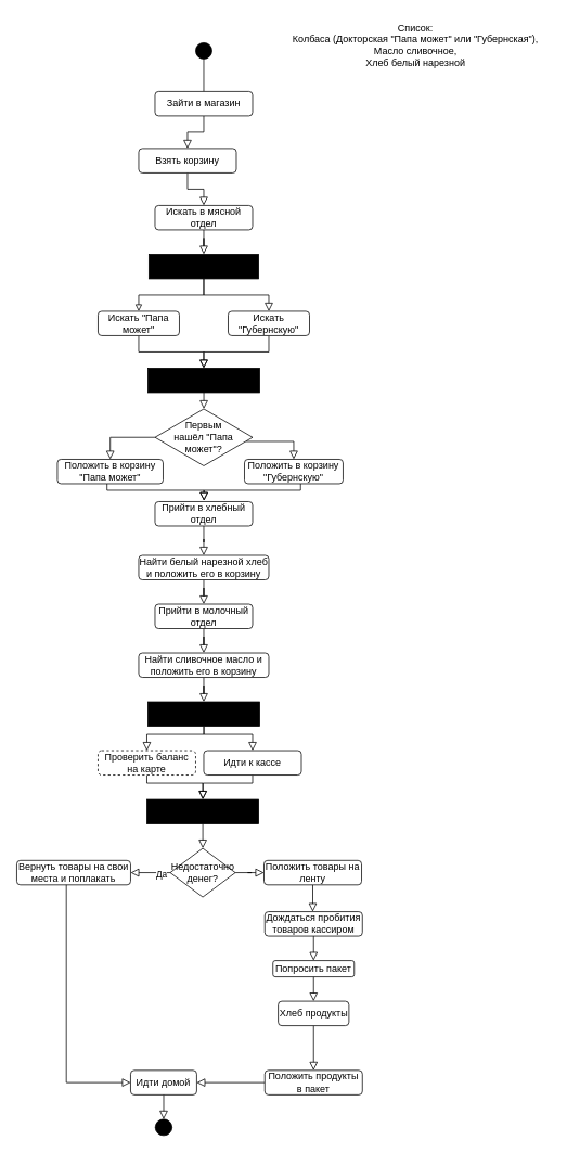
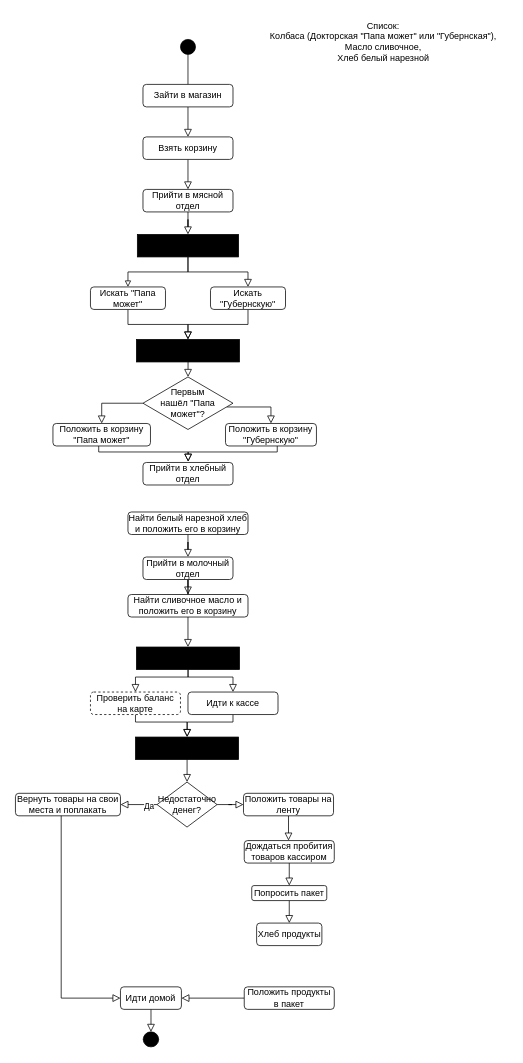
- <mxCell id="6" value="Взять корзину" style="rounded=1;whiteSpace=wrap;html=1;fontSize=12;glass=0;strokeWidth=1;shadow=0;" parent="1" vertex="1"><mxGeometry x="170" y="182" width="120" height="30" as="geometry" /></mxCell>
+ <mxCell id="6" value="Взять корзину" style="rounded=1;whiteSpace=wrap;html=1;fontSize=12;glass=0;strokeWidth=1;shadow=0;" parent="1" vertex="1"><mxGeometry x="190" y="182" width="120" height="30" as="geometry" /></mxCell>
- <mxCell id="10" value="Искать в мясной отдел" style="rounded=1;whiteSpace=wrap;html=1;fontSize=12;glass=0;strokeWidth=1;shadow=0;" vertex="1" parent="1"><mxGeometry x="190" y="252" width="120" height="30" as="geometry" /></mxCell>
+ <mxCell id="10" value="Прийти в мясной отдел" style="rounded=1;whiteSpace=wrap;html=1;fontSize=12;glass=0;strokeWidth=1;shadow=0;" vertex="1" parent="1"><mxGeometry x="190" y="252" width="120" height="30" as="geometry" /></mxCell>
- <mxCell id="27" style="edgeStyle=orthogonalEdgeStyle;rounded=0;orthogonalLoop=1;jettySize=auto;html=1;endSize=8;endArrow=block;endFill=0;" edge="1" parent="1" source="28" target="30"><mxGeometry relative="1" as="geometry" /></mxCell>
- <mxCell id="34" value="Найти сливочное масло и положить его в корзину" style="rounded=1;whiteSpace=wrap;html=1;" vertex="1" parent="1"><mxGeometry x="170" y="802" width="160" height="30" as="geometry" /></mxCell>
+ <mxCell id="34" value="Найти сливочное масло и положить его в корзину" style="rounded=1;whiteSpace=wrap;html=1;" vertex="1" parent="1"><mxGeometry x="170" y="792" width="160" height="30" as="geometry" /></mxCell>
- <mxCell id="56" style="edgeStyle=orthogonalEdgeStyle;rounded=0;orthogonalLoop=1;jettySize=auto;html=1;entryX=0.5;entryY=0;entryDx=0;entryDy=0;endSize=8;endArrow=block;endFill=0;" edge="1" parent="1" source="57" target="59"><mxGeometry relative="1" as="geometry" /></mxCell>
